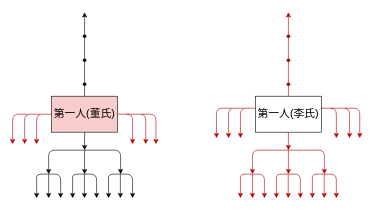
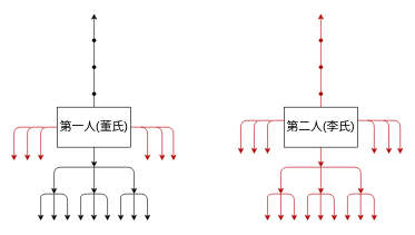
- <mxCell id="2" value="&lt;font style=&quot;font-size: 18px&quot;&gt;第一人(董氏)&lt;/font&gt;" style="rounded=0;whiteSpace=wrap;html=1;fillColor=#f8cecc;" vertex="1" parent="1"><mxGeometry x="85" y="160" width="110" height="60" as="geometry" /></mxCell>
+ <mxCell id="2" value="&lt;font style=&quot;font-size: 18px&quot;&gt;第一人(董氏)&lt;/font&gt;" style="rounded=0;whiteSpace=wrap;html=1;" vertex="1" parent="1"><mxGeometry x="85" y="160" width="110" height="60" as="geometry" /></mxCell>
- <mxCell id="17" value="&lt;font style=&quot;font-size: 18px&quot;&gt;第一人(李氏)&lt;/font&gt;" style="rounded=0;whiteSpace=wrap;html=1;" vertex="1" parent="1"><mxGeometry x="425" y="160" width="110" height="60" as="geometry" /></mxCell>
+ <mxCell id="17" value="&lt;font style=&quot;font-size: 18px&quot;&gt;第二人(李氏)&lt;/font&gt;" style="rounded=0;whiteSpace=wrap;html=1;" vertex="1" parent="1"><mxGeometry x="425" y="160" width="110" height="60" as="geometry" /></mxCell>
